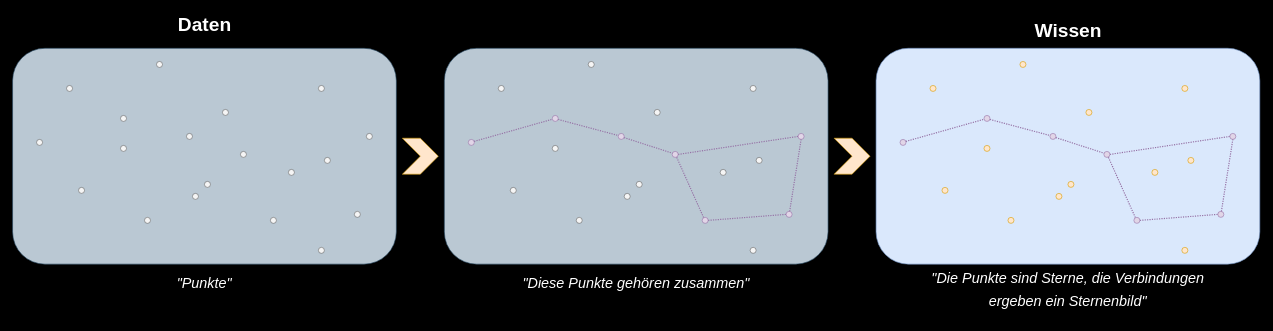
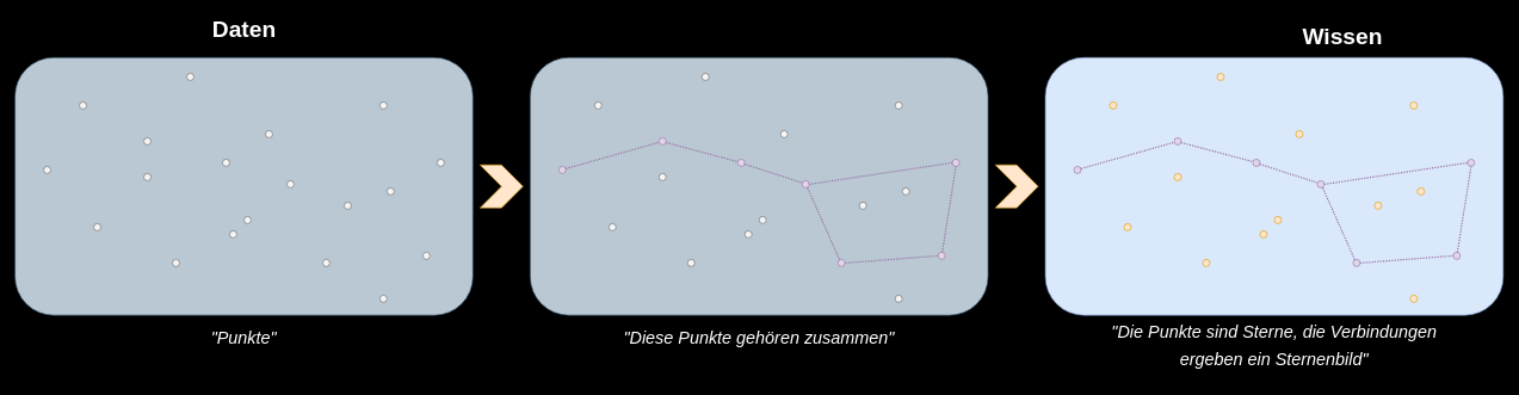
- <mxCell id="79" value="Wissen" style="text;strokeColor=none;fillColor=none;html=1;fontSize=32;fontStyle=1;verticalAlign=middle;align=center;fontColor=#FFFFFF;" parent="1" vertex="1"><mxGeometry x="1730" y="30" width="100" height="40" as="geometry" /></mxCell>
+ <mxCell id="79" value="Wissen" style="text;strokeColor=none;fillColor=none;html=1;fontSize=32;fontStyle=1;verticalAlign=middle;align=center;fontColor=#FFFFFF;" parent="1" vertex="1"><mxGeometry x="1825" y="30" width="100" height="40" as="geometry" /></mxCell>
